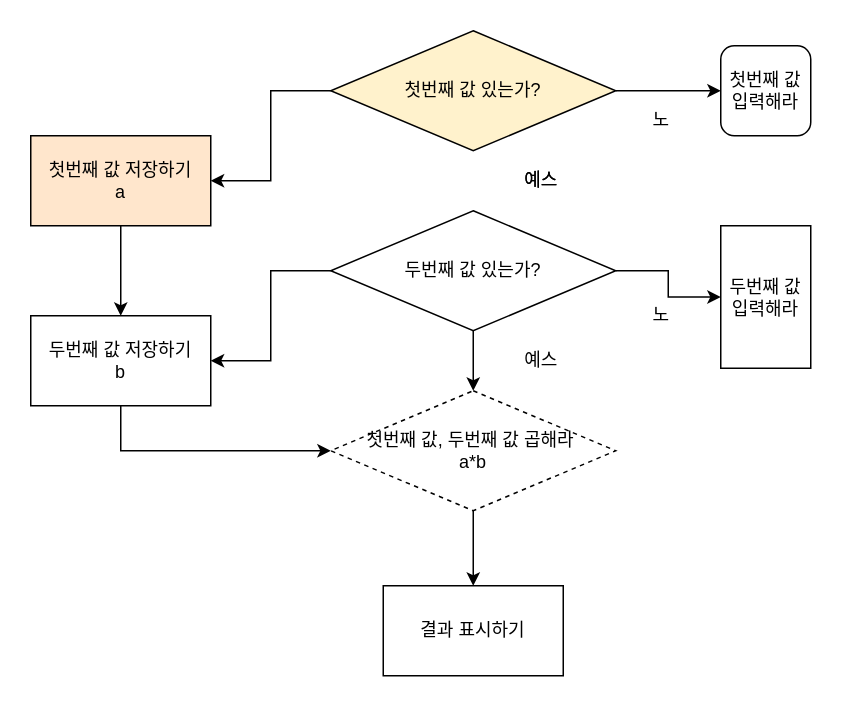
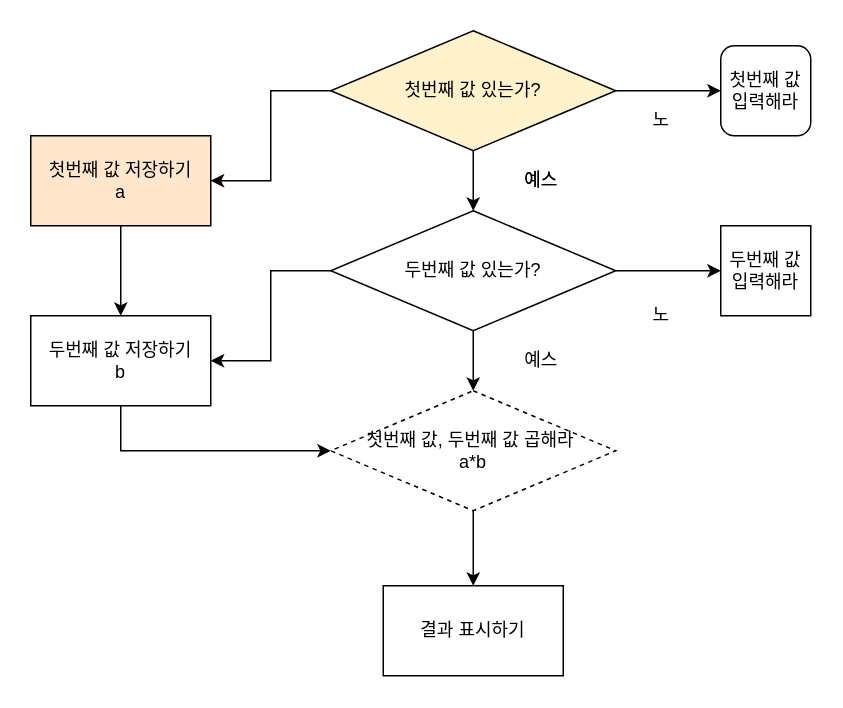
+ <mxCell id="7" style="edgeStyle=orthogonalEdgeStyle;rounded=0;orthogonalLoop=1;jettySize=auto;html=1;exitX=0.5;exitY=1;exitDx=0;exitDy=0;entryX=0.5;entryY=0;entryDx=0;entryDy=0;" edge="1" parent="1" source="10" target="14"><mxGeometry relative="1" as="geometry" /></mxCell>
- <mxCell id="20" value="두번째 값 입력해라" style="whiteSpace=wrap;html=1;aspect=fixed;strokeColor=#000000;" vertex="1" parent="1"><mxGeometry x="480" y="150" width="60" height="95" as="geometry" /></mxCell>
+ <mxCell id="20" value="두번째 값 입력해라" style="whiteSpace=wrap;html=1;aspect=fixed;strokeColor=#000000;" vertex="1" parent="1"><mxGeometry x="480" y="150" width="60" height="60" as="geometry" /></mxCell>
